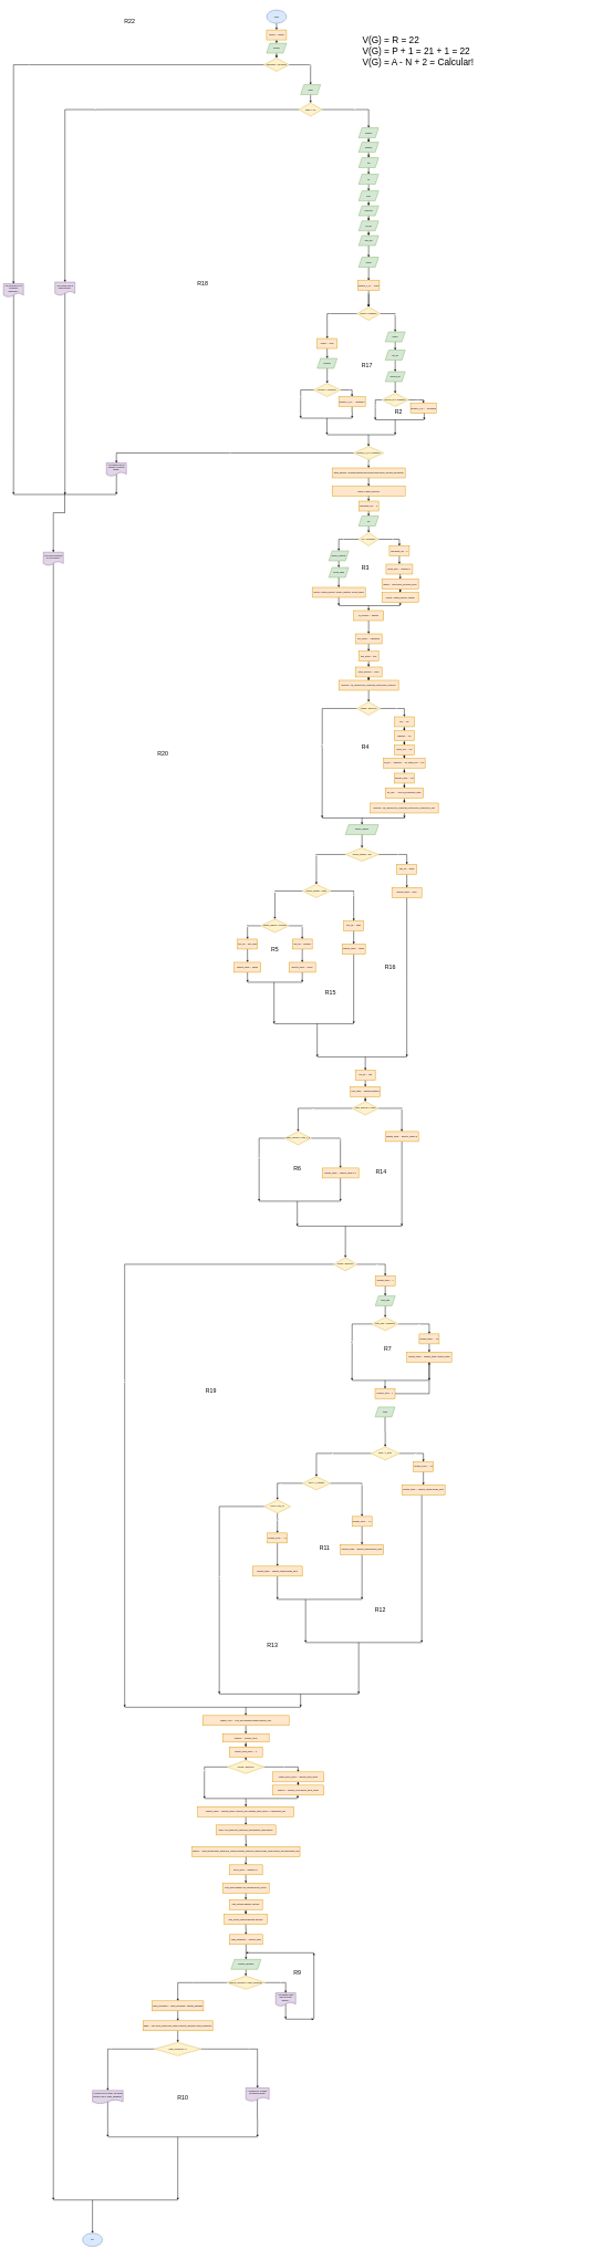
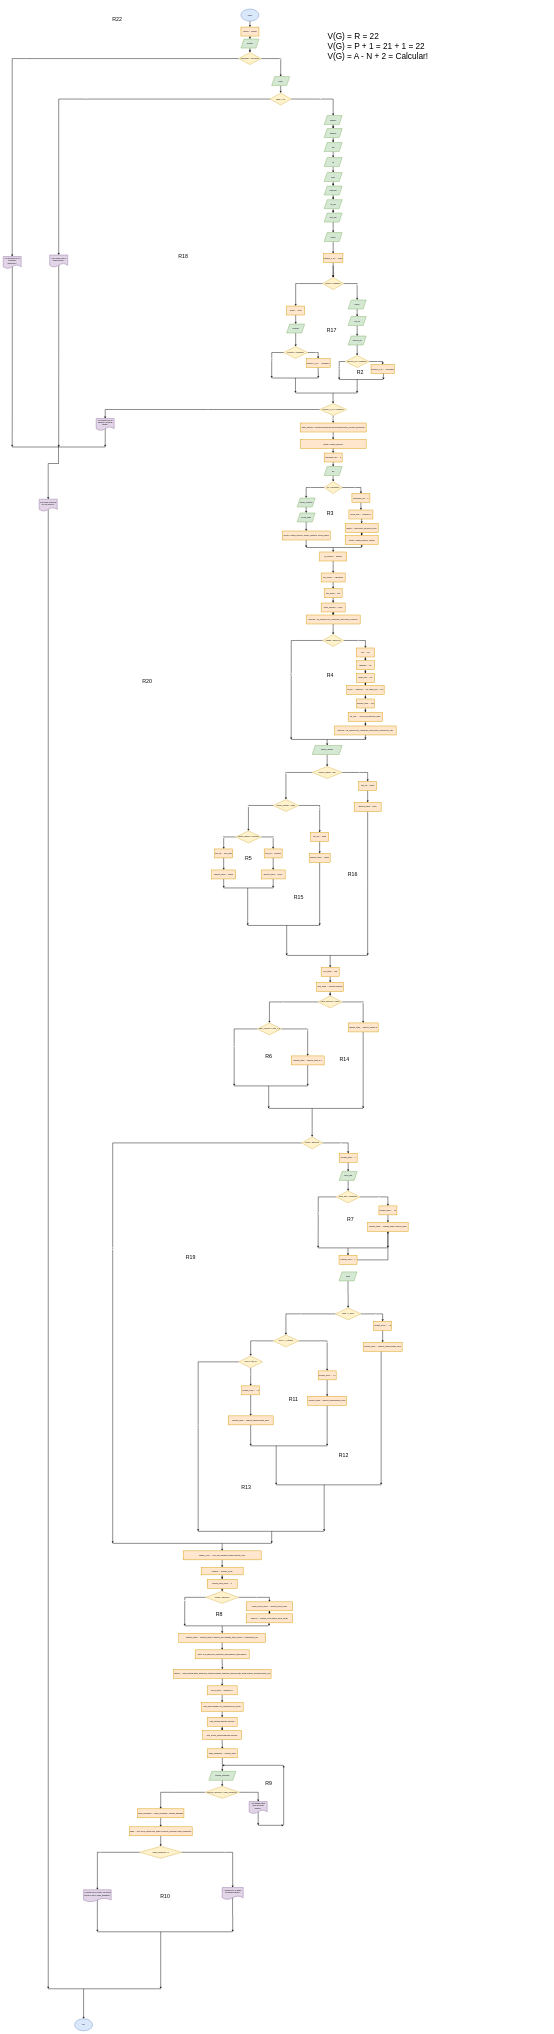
- <mxCell id="108" value="cod_atr ← cod" style="rounded=0;whiteSpace=wrap;html=1;strokeColor=#d79b00;align=center;verticalAlign=middle;fontFamily=Helvetica;fontSize=12;fillColor=#ffe6cc;strokeWidth=3;" parent="1" vertex="1"><mxGeometry x="2140" y="6450" width="120" height="60" as="geometry" /></mxCell>
+ <mxCell id="108" value="cod_tarifa ← cod" style="rounded=0;whiteSpace=wrap;html=1;strokeColor=#d79b00;align=center;verticalAlign=middle;fontFamily=Helvetica;fontSize=12;fillColor=#ffe6cc;strokeWidth=3;" parent="1" vertex="1"><mxGeometry x="2140" y="6450" width="120" height="60" as="geometry" /></mxCell>
+ <mxCell id="301" value="R8" style="text;html=1;align=center;verticalAlign=middle;whiteSpace=wrap;rounded=0;fontSize=35;" vertex="1" parent="1"><mxGeometry x="1410" y="10730" width="100" height="60" as="geometry" /></mxCell>
